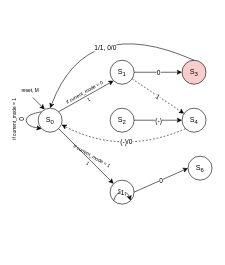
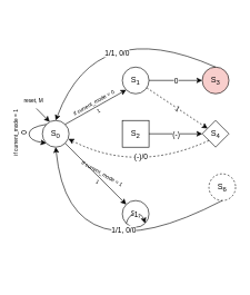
- <mxCell id="4" value="S&lt;sub&gt;2&lt;/sub&gt;" style="ellipse;whiteSpace=wrap;html=1;aspect=fixed;" vertex="1" parent="1"><mxGeometry x="183" y="180" width="40" height="40" as="geometry" /></mxCell>
+ <mxCell id="4" value="S&lt;sub&gt;2&lt;/sub&gt;" style="whiteSpace=wrap;html=1;aspect=fixed;rounded=0;" vertex="1" parent="1"><mxGeometry x="183" y="180" width="40" height="40" as="geometry" /></mxCell>
- <mxCell id="6" value="S&lt;sub&gt;4&lt;/sub&gt;" style="ellipse;whiteSpace=wrap;html=1;aspect=fixed;" vertex="1" parent="1"><mxGeometry x="303" y="180" width="40" height="40" as="geometry" /></mxCell>
+ <mxCell id="6" value="S&lt;sub&gt;4&lt;/sub&gt;" style="rhombus;whiteSpace=wrap;html=1;aspect=fixed;" vertex="1" parent="1"><mxGeometry x="303" y="180" width="40" height="40" as="geometry" /></mxCell>
- <mxCell id="8" value="S&lt;sub&gt;6&lt;/sub&gt;" style="ellipse;whiteSpace=wrap;html=1;aspect=fixed;" vertex="1" parent="1"><mxGeometry x="313" y="260" width="40" height="40" as="geometry" /></mxCell>
+ <mxCell id="8" value="S&lt;sub&gt;6&lt;/sub&gt;" style="ellipse;whiteSpace=wrap;html=1;aspect=fixed;dashed=1;" vertex="1" parent="1"><mxGeometry x="313" y="260" width="40" height="40" as="geometry" /></mxCell>
- <mxCell id="22" value="" style="endArrow=classic;html=1;rounded=0;exitX=1;exitY=0.5;exitDx=0;exitDy=0;entryX=0;entryY=0.5;entryDx=0;entryDy=0;" edge="1" parent="1" source="7" target="8"><mxGeometry width="50" height="50" relative="1" as="geometry"><mxPoint x="203" y="260" as="sourcePoint" /><mxPoint x="253" y="210" as="targetPoint" /></mxGeometry></mxCell>
- <mxCell id="23" value="0" style="edgeLabel;html=1;align=center;verticalAlign=middle;resizable=0;points=[];" vertex="1" connectable="0" parent="22"><mxGeometry relative="1" as="geometry"><mxPoint as="offset" /></mxGeometry></mxCell>
+ <mxCell id="26" value="" style="endArrow=classic;html=1;rounded=0;exitX=0.5;exitY=1;exitDx=0;exitDy=0;entryX=0.5;entryY=1;entryDx=0;entryDy=0;curved=1;" edge="1" parent="1" source="8" target="3"><mxGeometry width="50" height="50" relative="1" as="geometry"><mxPoint x="163" y="320" as="sourcePoint" /><mxPoint x="213" y="270" as="targetPoint" /><Array as="points"><mxPoint x="103" y="420" /></Array></mxGeometry></mxCell>
+ <mxCell id="27" value="1/1, 0/0" style="edgeLabel;html=1;align=center;verticalAlign=middle;resizable=0;points=[];" vertex="1" connectable="0" parent="26"><mxGeometry x="-0.329" y="-30" relative="1" as="geometry"><mxPoint x="2" y="-1" as="offset" /></mxGeometry></mxCell>
